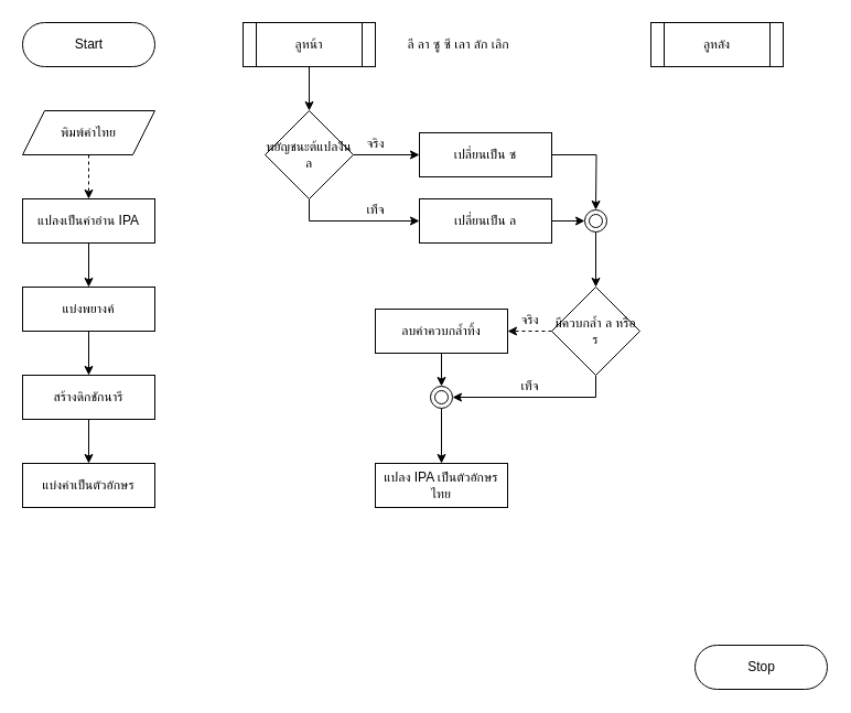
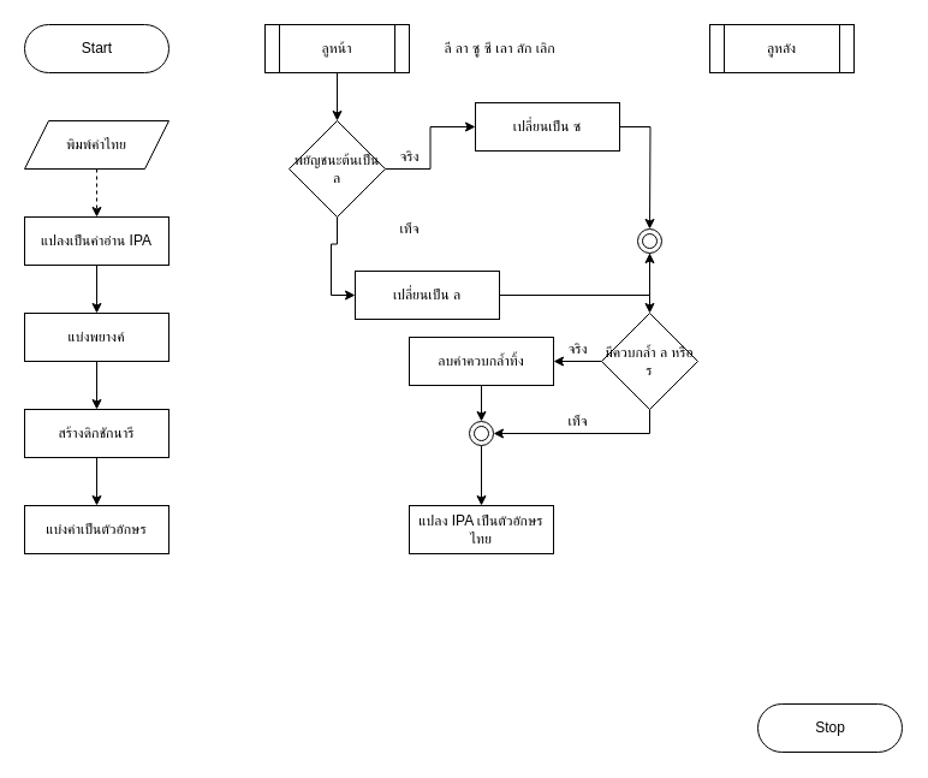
- <mxCell id="18" value="พยัญชนะต้แปลง็น ล" style="rhombus;whiteSpace=wrap;html=1;" vertex="1" parent="1"><mxGeometry x="240" y="100" width="80" height="80" as="geometry" /></mxCell>
+ <mxCell id="18" value="พยัญชนะต้นเป็น ล" style="rhombus;whiteSpace=wrap;html=1;" vertex="1" parent="1"><mxGeometry x="240" y="100" width="80" height="80" as="geometry" /></mxCell>
- <mxCell id="20" value="เปลี่ยนเป็น ซ" style="rounded=0;whiteSpace=wrap;html=1;" vertex="1" parent="1"><mxGeometry x="380" y="120" width="120" height="40" as="geometry" /></mxCell>
+ <mxCell id="20" value="เปลี่ยนเป็น ซ" style="rounded=0;whiteSpace=wrap;html=1;" vertex="1" parent="1"><mxGeometry x="395" y="85" width="120" height="40" as="geometry" /></mxCell>
- <mxCell id="22" value="เปลี่ยนเป็น ล" style="rounded=0;whiteSpace=wrap;html=1;" vertex="1" parent="1"><mxGeometry x="380" y="180" width="120" height="40" as="geometry" /></mxCell>
+ <mxCell id="22" value="เปลี่ยนเป็น ล" style="rounded=0;whiteSpace=wrap;html=1;" vertex="1" parent="1"><mxGeometry x="295" y="225" width="120" height="40" as="geometry" /></mxCell>
- <mxCell id="27" value="" style="edgeStyle=orthogonalEdgeStyle;rounded=0;orthogonalLoop=1;jettySize=auto;html=1;dashed=1;" edge="1" parent="1" source="29" target="31"><mxGeometry relative="1" as="geometry" /></mxCell>
+ <mxCell id="27" value="" style="edgeStyle=orthogonalEdgeStyle;rounded=0;orthogonalLoop=1;jettySize=auto;html=1;" edge="1" parent="1" source="29" target="31"><mxGeometry relative="1" as="geometry" /></mxCell>
